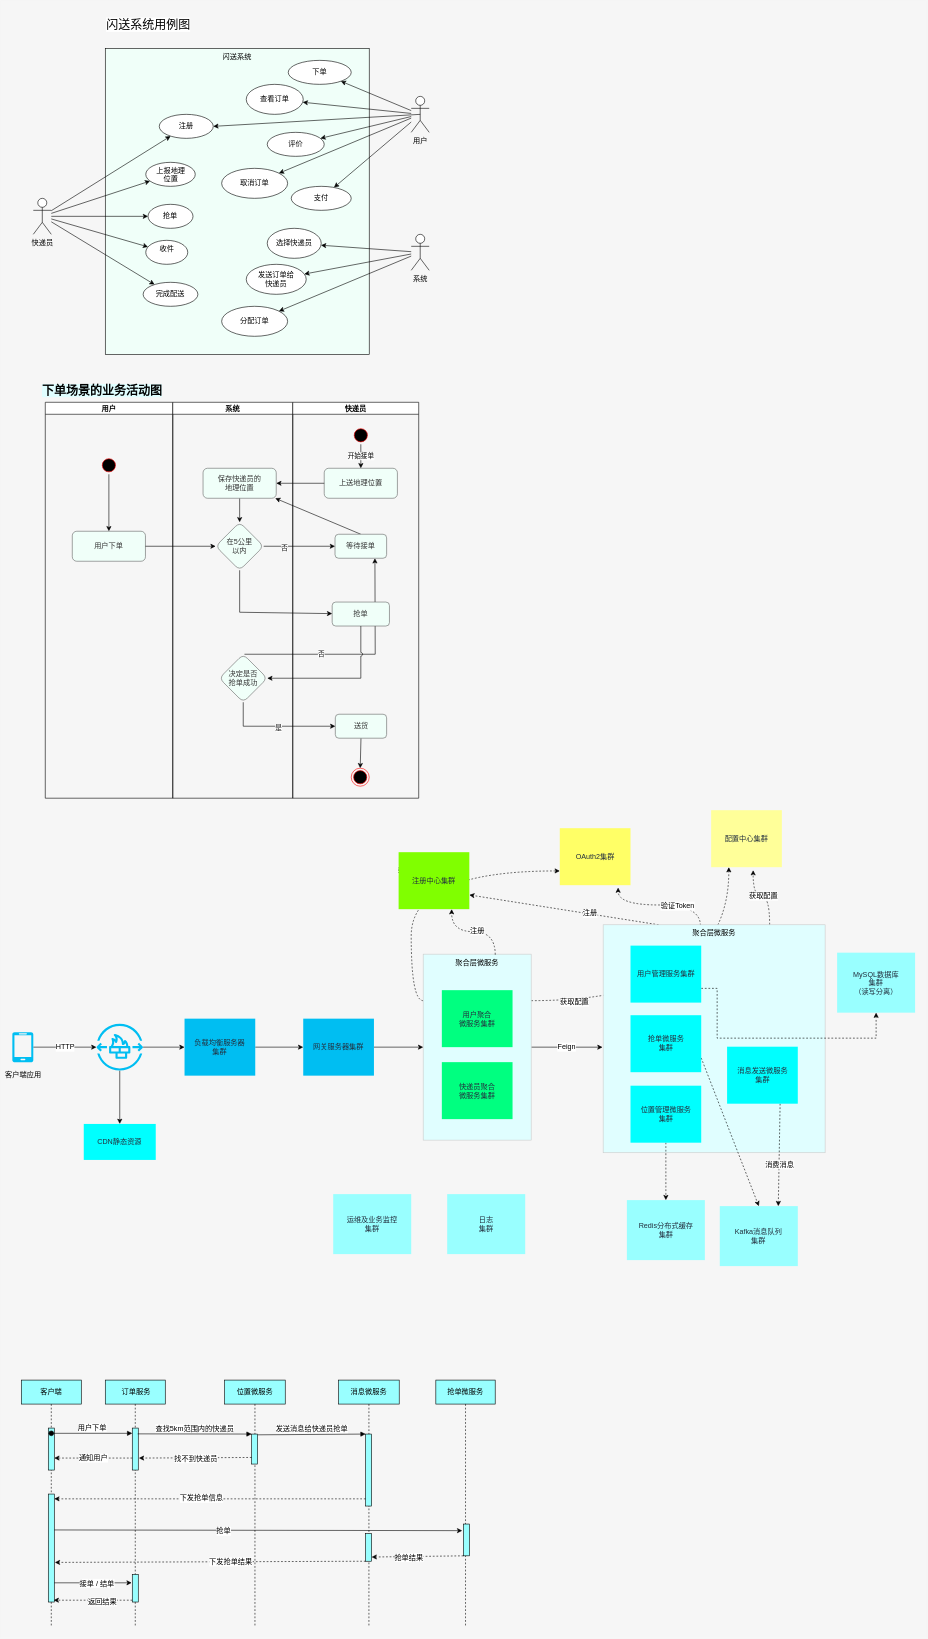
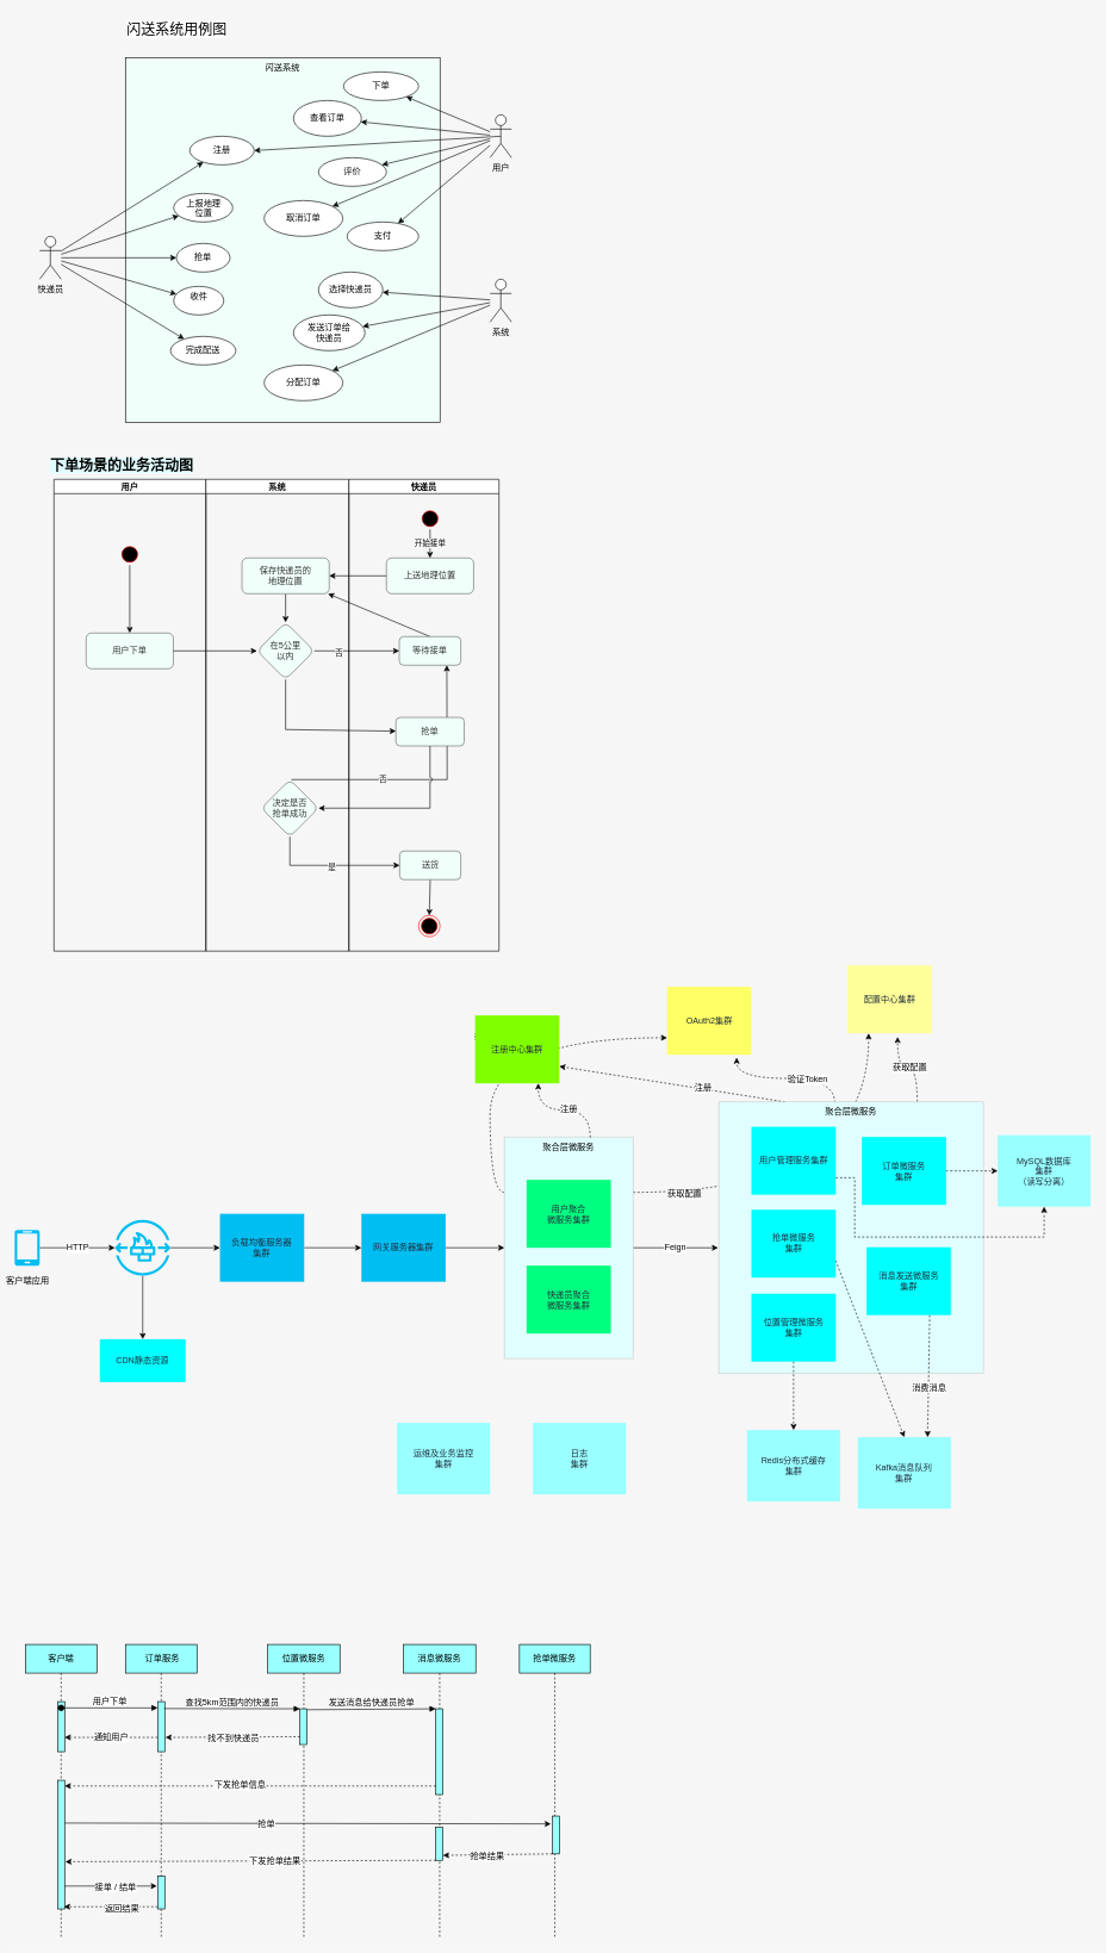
+ <mxCell id="97" value="&lt;div&gt;订单微服务&lt;/div&gt;&lt;div&gt;集群&lt;br&gt;&lt;/div&gt;" style="whiteSpace=wrap;html=1;verticalAlign=middle;fillColor=#00FFFF;strokeColor=none;fontColor=#232F3E;sketch=0;gradientColor=none;dashed=0;fontStyle=0;labelBackgroundColor=none;" vertex="1" parent="1"><mxGeometry x="1205" y="1590" width="117.87" height="95" as="geometry" /></mxCell>
+ <mxCell id="96" style="edgeStyle=orthogonalEdgeStyle;curved=1;rounded=0;jumpStyle=arc;orthogonalLoop=1;jettySize=auto;html=1;exitX=1;exitY=0.5;exitDx=0;exitDy=0;entryX=0;entryY=0.5;entryDx=0;entryDy=0;dashed=1;fontSize=12;fontColor=#000000;" edge="1" parent="1" source="97" target="104"><mxGeometry relative="1" as="geometry" /></mxCell>
